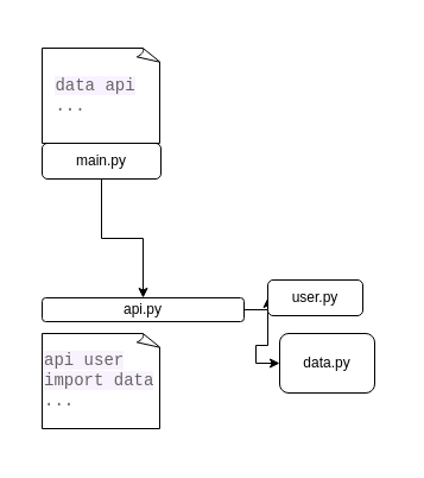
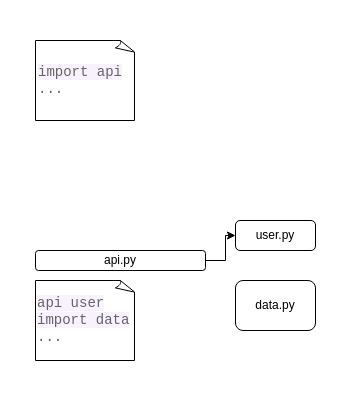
- <mxCell id="11" value="&lt;span style=&quot;color: rgb(102 , 99 , 99) ; font-family: &amp;#34;cascadia code&amp;#34; , &amp;#34;courier new&amp;#34; , monospace ; font-size: 14px ; background-color: rgb(248 , 242 , 255)&quot;&gt;data api&lt;br&gt;&lt;div style=&quot;text-align: left&quot;&gt;...&lt;/div&gt;&lt;/span&gt;" style="text;html=1;strokeColor=none;fillColor=none;align=center;verticalAlign=middle;whiteSpace=wrap;rounded=0;" vertex="1" parent="1"><mxGeometry x="35" y="60" width="90" height="40" as="geometry" /></mxCell>
+ <mxCell id="11" value="&lt;span style=&quot;color: rgb(102 , 99 , 99) ; font-family: &amp;#34;cascadia code&amp;#34; , &amp;#34;courier new&amp;#34; , monospace ; font-size: 14px ; background-color: rgb(248 , 242 , 255)&quot;&gt;import api&lt;br&gt;&lt;div style=&quot;text-align: left&quot;&gt;...&lt;/div&gt;&lt;/span&gt;" style="text;html=1;strokeColor=none;fillColor=none;align=center;verticalAlign=middle;whiteSpace=wrap;rounded=0;" vertex="1" parent="1"><mxGeometry x="35" y="60" width="90" height="40" as="geometry" /></mxCell>
- <mxCell id="4" value="main.py" style="rounded=1;whiteSpace=wrap;html=1;" vertex="1" parent="1"><mxGeometry x="35" y="120" width="100" height="30" as="geometry" /></mxCell>
- <mxCell id="3" style="edgeStyle=orthogonalEdgeStyle;rounded=0;orthogonalLoop=1;jettySize=auto;html=1;entryX=0.5;entryY=0;entryDx=0;entryDy=0;" edge="1" parent="1" source="4" target="7"><mxGeometry relative="1" as="geometry" /></mxCell>
- <mxCell id="8" value="user.py" style="rounded=1;whiteSpace=wrap;html=1;" vertex="1" parent="1"><mxGeometry x="225" y="235" width="80" height="30" as="geometry" /></mxCell>
+ <mxCell id="8" value="user.py" style="rounded=1;whiteSpace=wrap;html=1;" vertex="1" parent="1"><mxGeometry x="235" y="220" width="80" height="30" as="geometry" /></mxCell>
- <mxCell id="6" style="edgeStyle=orthogonalEdgeStyle;rounded=0;orthogonalLoop=1;jettySize=auto;html=1;entryX=0;entryY=0.5;entryDx=0;entryDy=0;startArrow=none;startFill=0;" edge="1" parent="1" source="7" target="10"><mxGeometry relative="1" as="geometry" /></mxCell>
